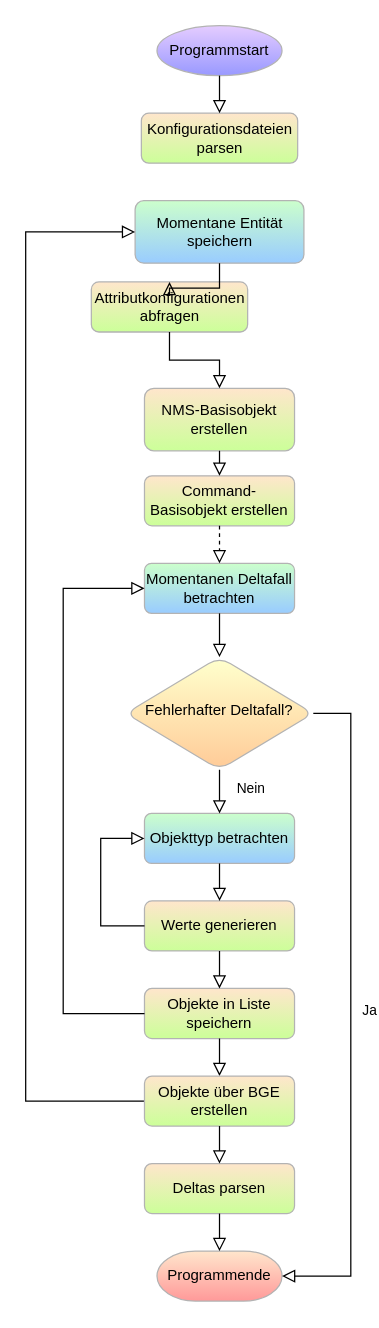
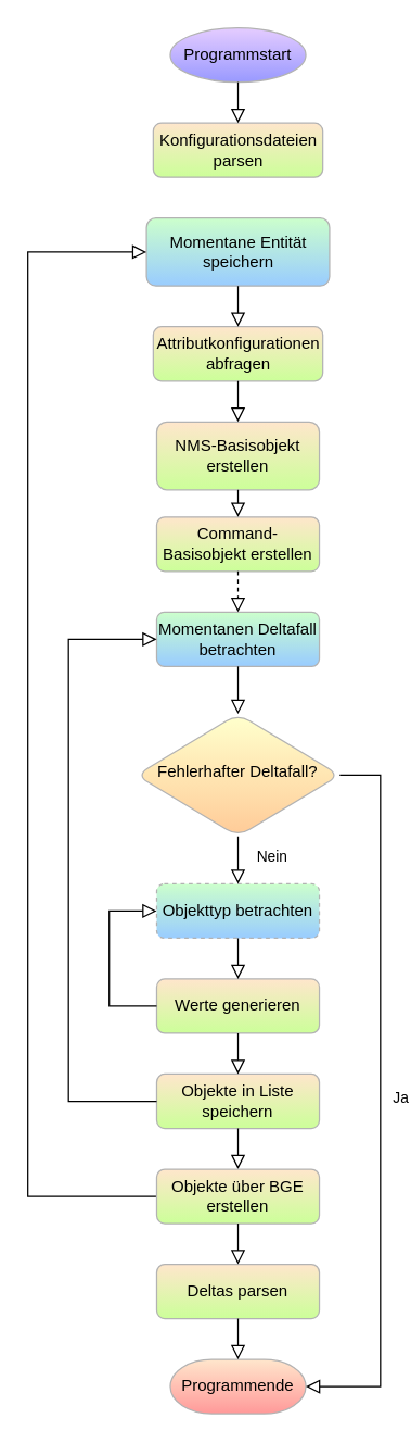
- <mxCell id="3" value="Attributkonfigurationen abfragen" style="rounded=1;whiteSpace=wrap;html=1;fontSize=12;glass=0;strokeWidth=1;shadow=0;fillColor=#FFE6CC;strokeColor=#B3B3B3;fontColor=#000000;gradientColor=#CCFF99;sketch=0;" parent="1" vertex="1"><mxGeometry x="72.5" y="225" width="125" height="40" as="geometry" /></mxCell>
+ <mxCell id="3" value="Attributkonfigurationen abfragen" style="rounded=1;whiteSpace=wrap;html=1;fontSize=12;glass=0;strokeWidth=1;shadow=0;fillColor=#FFE6CC;strokeColor=#B3B3B3;fontColor=#000000;gradientColor=#CCFF99;sketch=0;" parent="1" vertex="1"><mxGeometry x="112.5" y="240" width="125" height="40" as="geometry" /></mxCell>
- <mxCell id="14" value="Objekttyp betrachten" style="rounded=1;whiteSpace=wrap;html=1;fontSize=12;glass=0;strokeWidth=1;shadow=0;fillColor=#CCFFCC;strokeColor=#B3B3B3;fontColor=#000000;gradientColor=#99CCFF;sketch=0;arcSize=14;" vertex="1" parent="1"><mxGeometry x="115" y="650" width="120" height="40" as="geometry" /></mxCell>
+ <mxCell id="14" value="Objekttyp betrachten" style="rounded=1;whiteSpace=wrap;html=1;fontSize=12;glass=0;strokeWidth=1;shadow=0;fillColor=#CCFFCC;strokeColor=#B3B3B3;fontColor=#000000;gradientColor=#99CCFF;sketch=0;arcSize=14;dashed=1;" vertex="1" parent="1"><mxGeometry x="115" y="650" width="120" height="40" as="geometry" /></mxCell>
